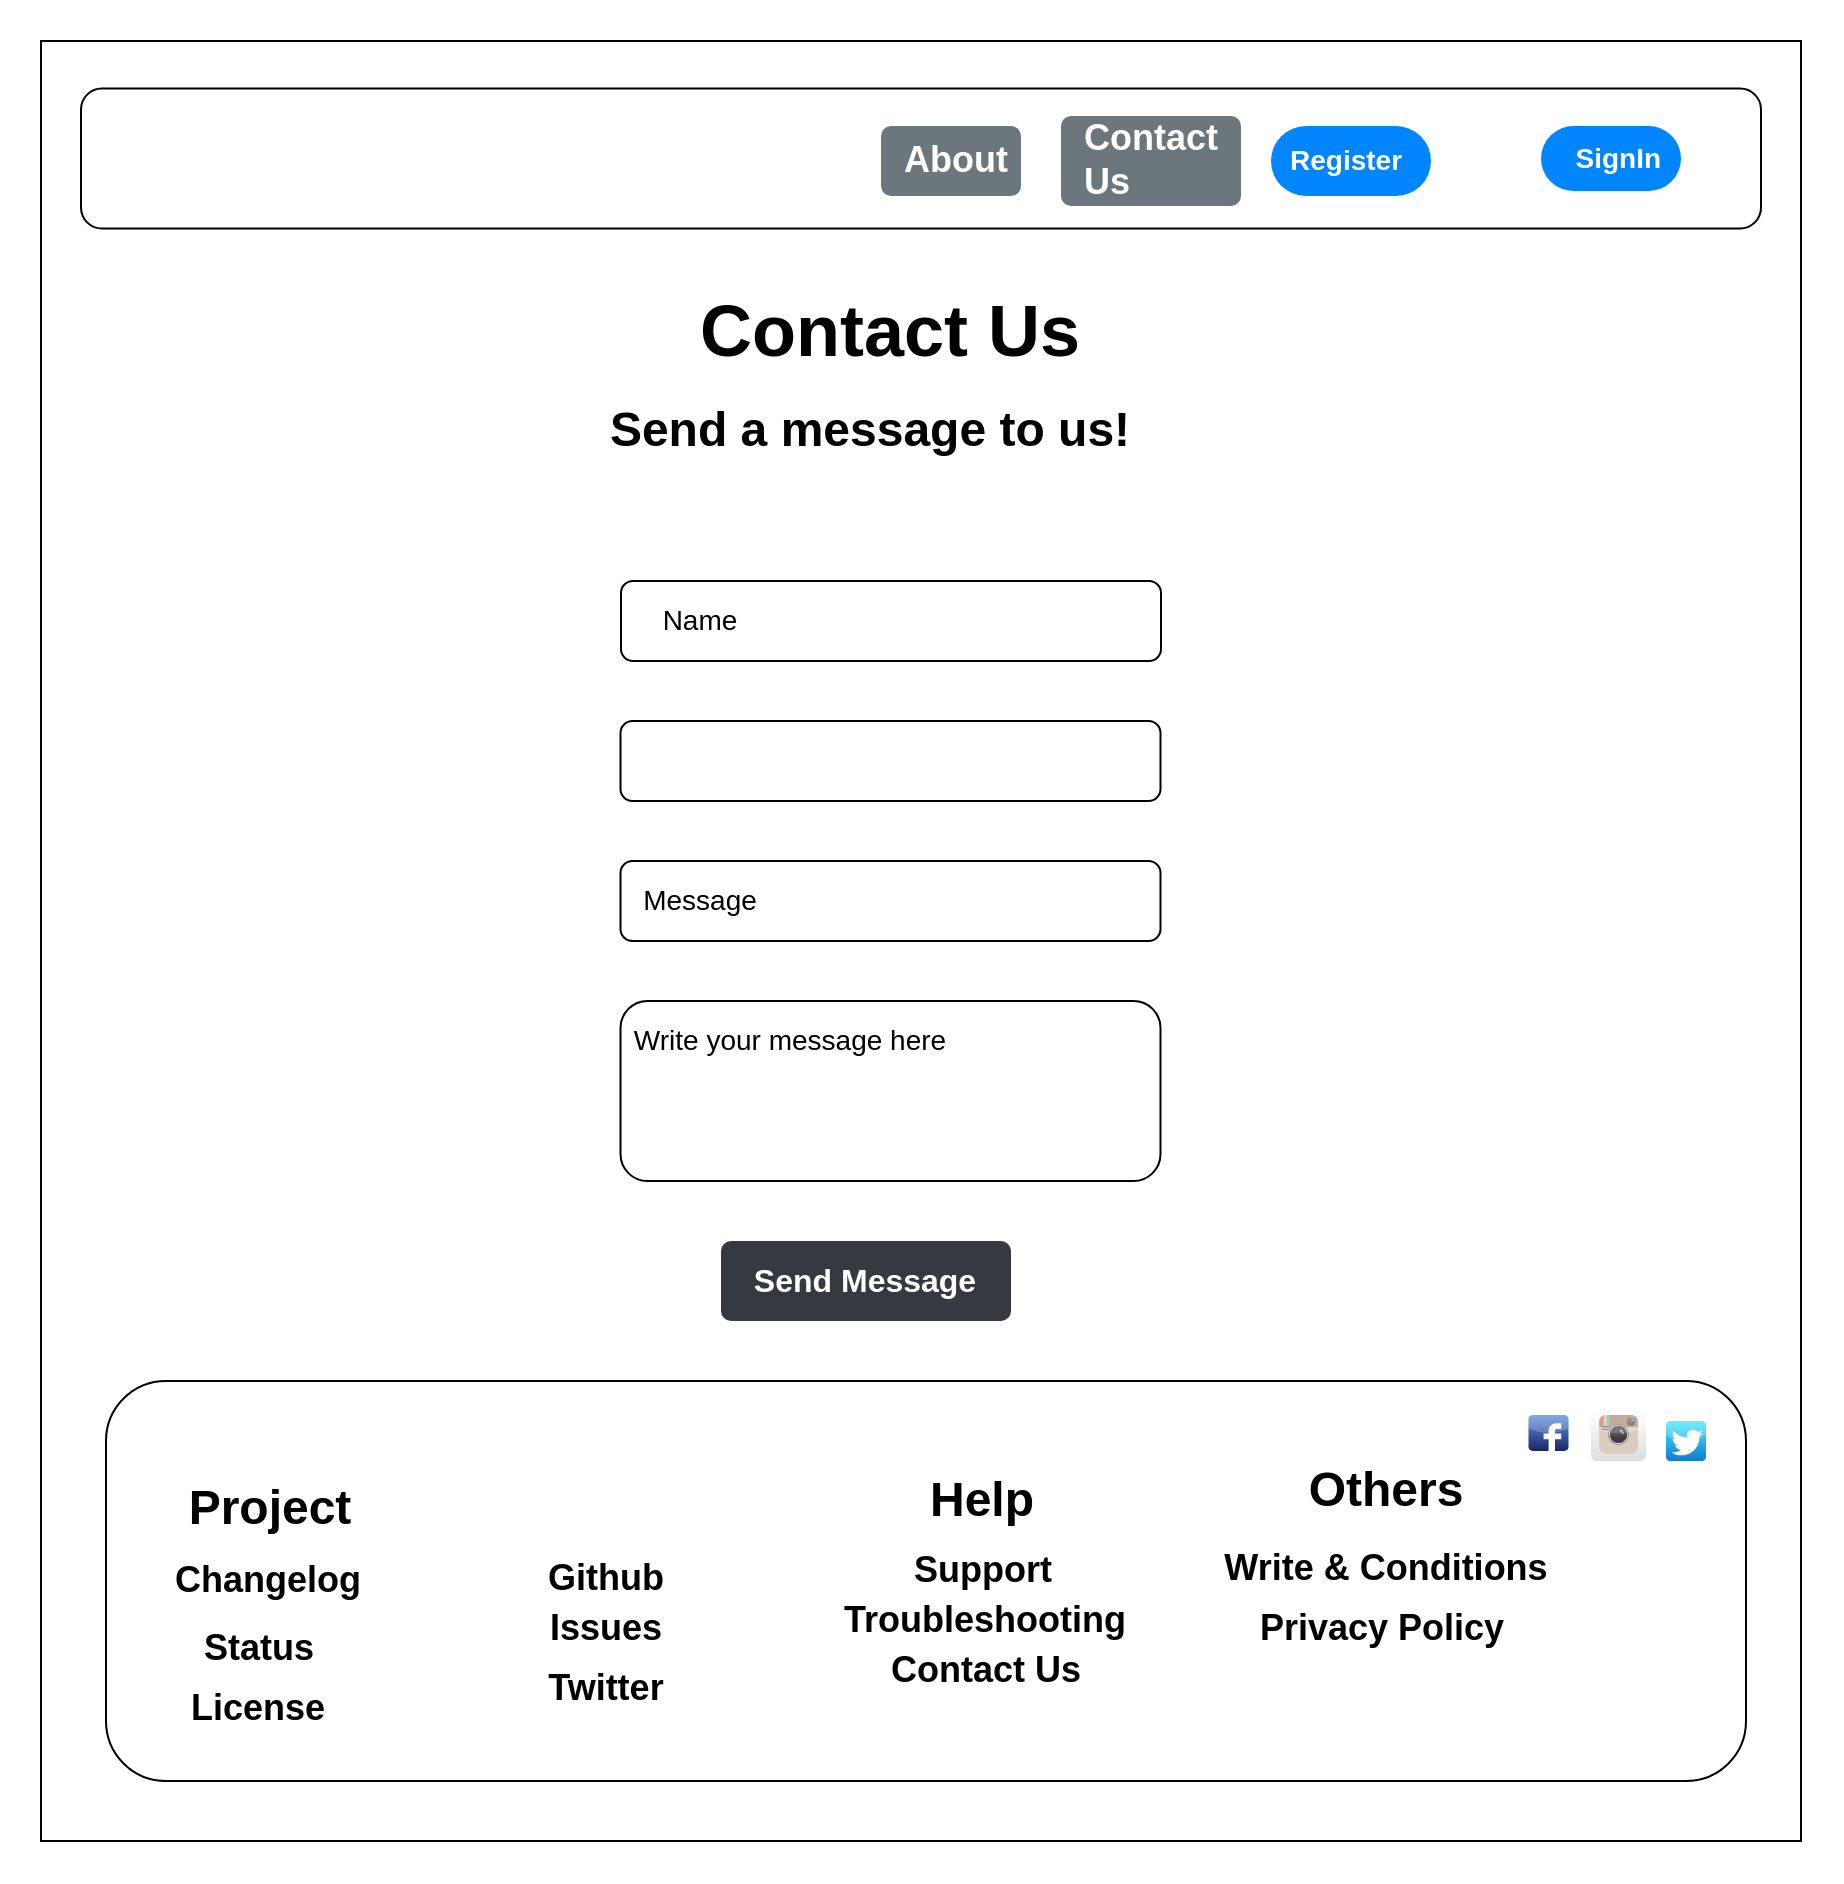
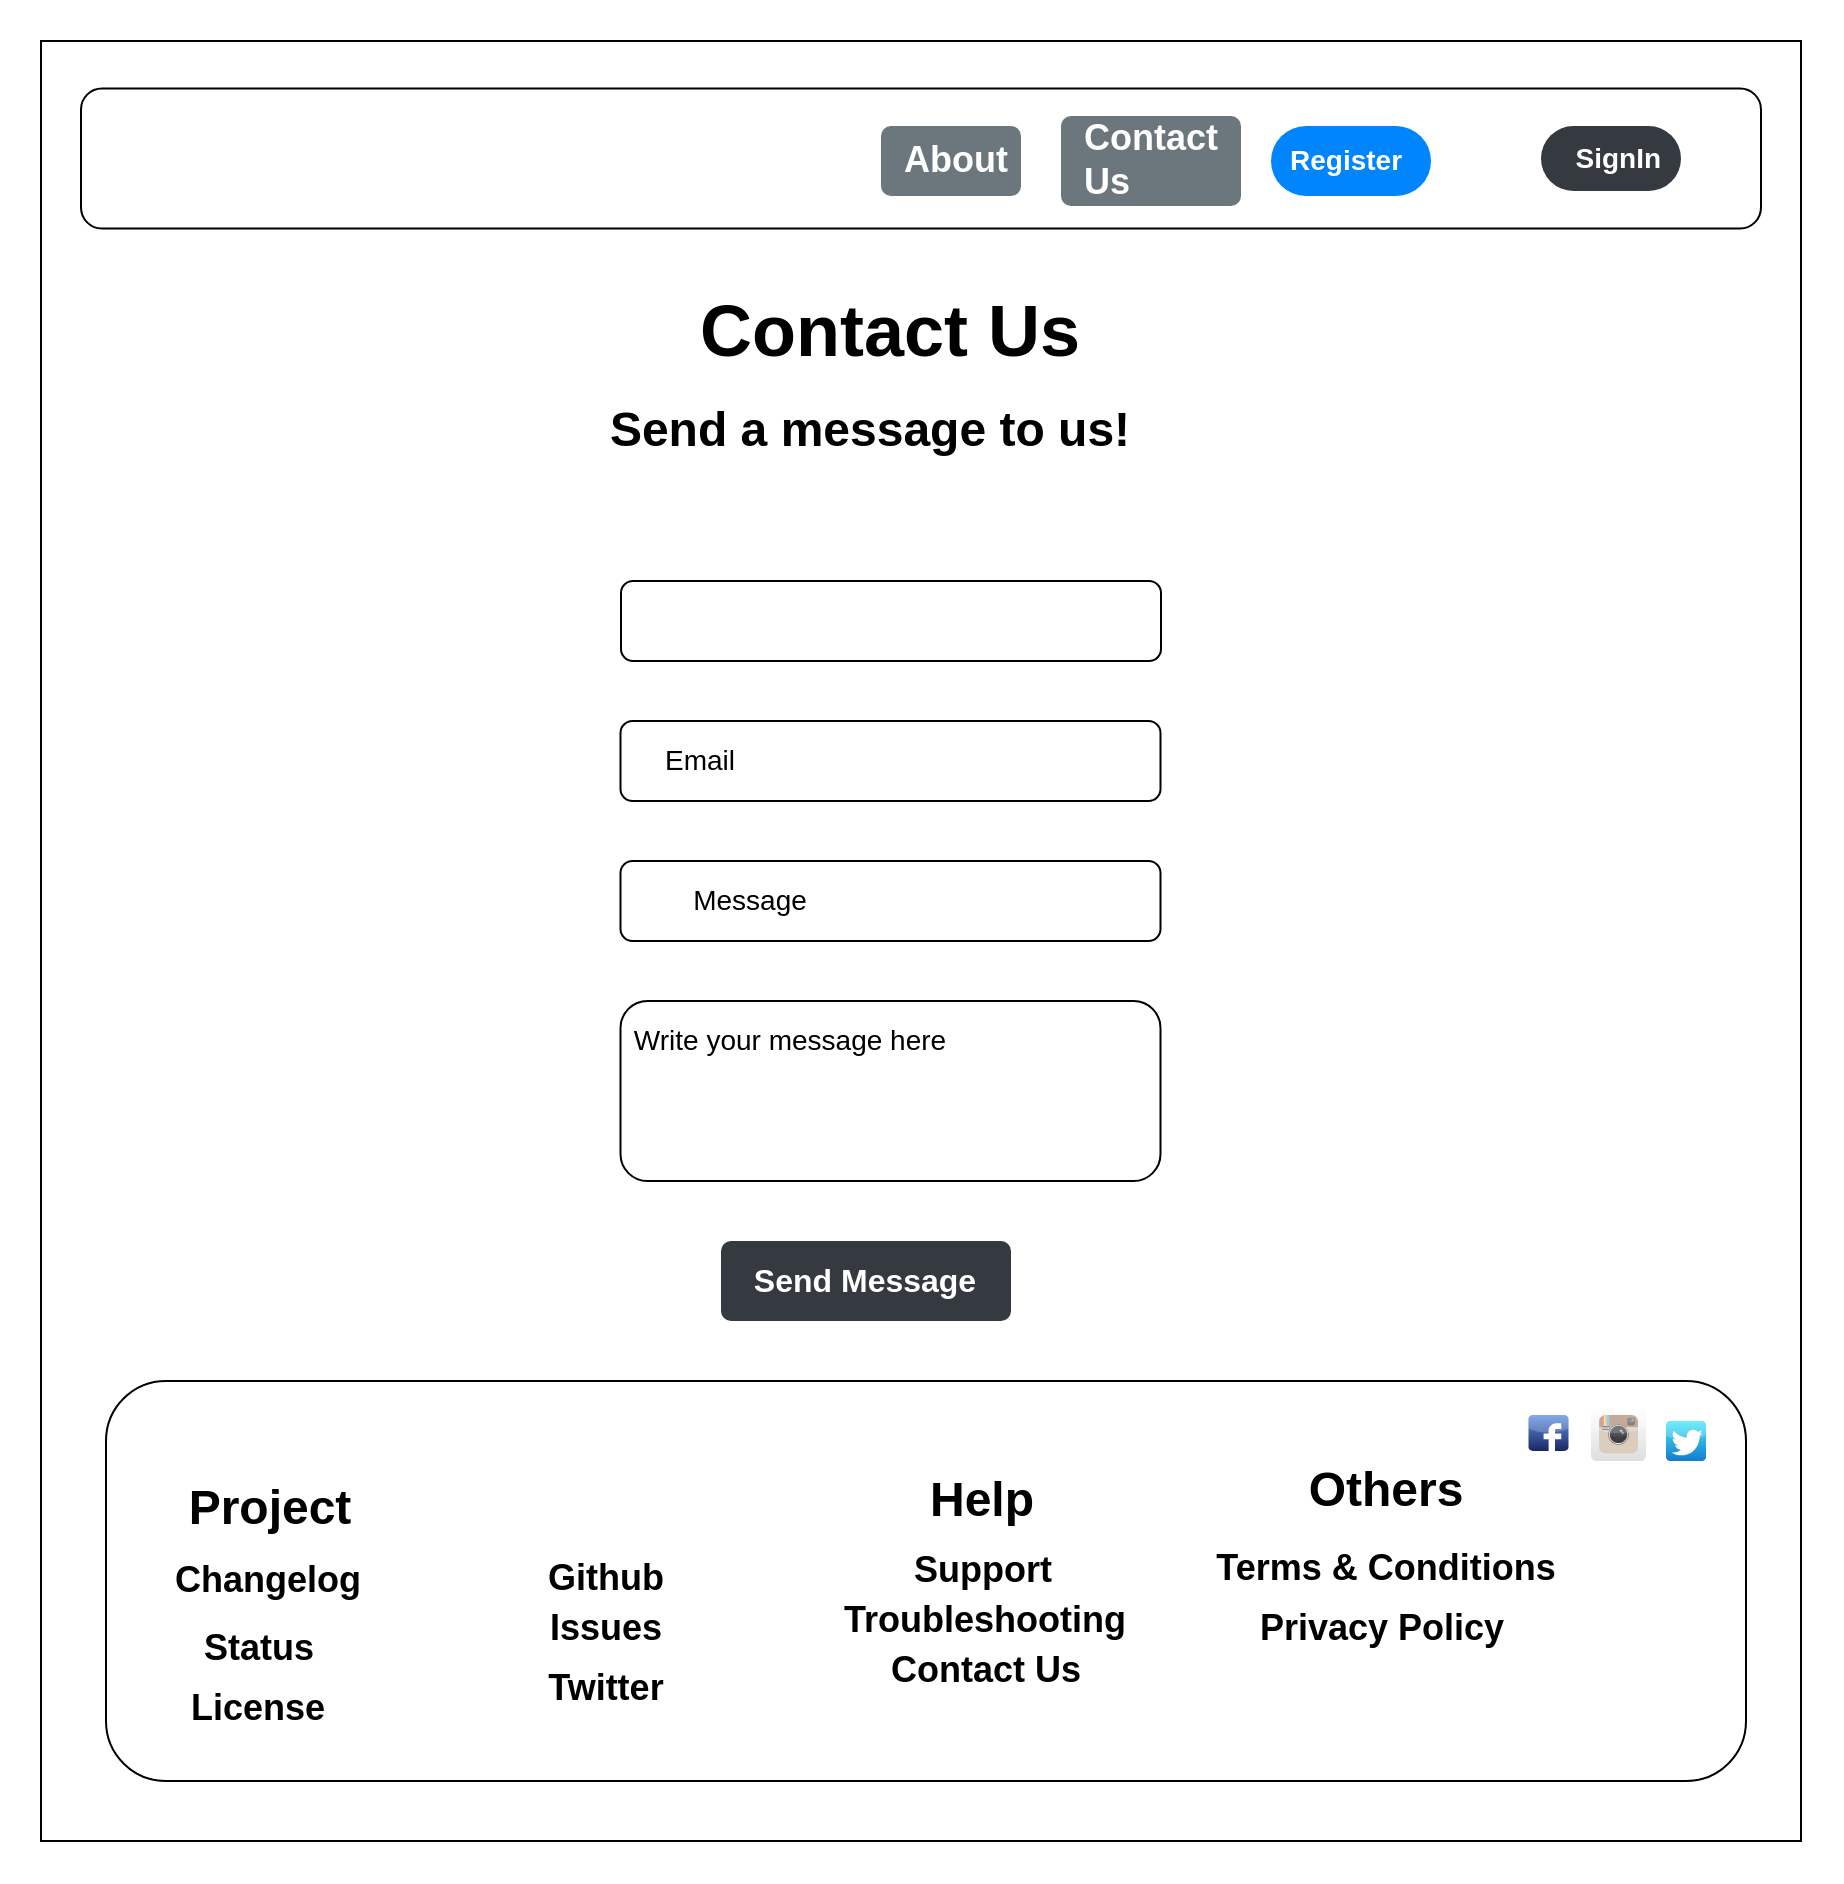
- <mxCell id="7" value="&amp;nbsp; SignIn" style="rounded=1;whiteSpace=wrap;html=1;arcSize=50;strokeColor=none;strokeWidth=1;fillColor=#0085FC;fontColor=#FFFFFF;whiteSpace=wrap;align=left;verticalAlign=middle;spacingLeft=0;fontStyle=1;fontSize=14;spacing=10;" vertex="1" parent="1"><mxGeometry x="770" y="62.5" width="70" height="32.5" as="geometry" /></mxCell>
+ <mxCell id="7" value="&amp;nbsp; SignIn" style="rounded=1;whiteSpace=wrap;html=1;arcSize=50;strokeColor=none;strokeWidth=1;fillColor=#343a40;fontColor=#FFFFFF;whiteSpace=wrap;align=left;verticalAlign=middle;spacingLeft=0;fontStyle=1;fontSize=14;spacing=10;" vertex="1" parent="1"><mxGeometry x="770" y="62.5" width="70" height="32.5" as="geometry" /></mxCell>
- <mxCell id="31" value="&lt;font style=&quot;font-size: 14px;&quot;&gt;Name&lt;/font&gt;" style="text;html=1;align=center;verticalAlign=middle;whiteSpace=wrap;rounded=0;" vertex="1" parent="1"><mxGeometry x="320" y="295" width="60" height="30" as="geometry" /></mxCell>
+ <mxCell id="33" value="&lt;span style=&quot;font-size: 14px;&quot;&gt;Email&lt;/span&gt;" style="text;html=1;align=center;verticalAlign=middle;whiteSpace=wrap;rounded=0;" vertex="1" parent="1"><mxGeometry x="320" y="365" width="60" height="30" as="geometry" /></mxCell>
- <mxCell id="35" value="&lt;span style=&quot;font-size: 14px;&quot;&gt;Message&lt;/span&gt;" style="text;html=1;align=center;verticalAlign=middle;whiteSpace=wrap;rounded=0;" vertex="1" parent="1"><mxGeometry x="320" y="435" width="60" height="30" as="geometry" /></mxCell>
+ <mxCell id="35" value="&lt;span style=&quot;font-size: 14px;&quot;&gt;Message&lt;/span&gt;" style="text;html=1;align=center;verticalAlign=middle;whiteSpace=wrap;rounded=0;" vertex="1" parent="1"><mxGeometry x="345" y="435" width="60" height="30" as="geometry" /></mxCell>
- <mxCell id="23" value="&lt;span style=&quot;font-size: 18px;&quot;&gt;&lt;b&gt;Write &amp;amp; Conditions&lt;/b&gt;&lt;/span&gt;" style="text;html=1;align=center;verticalAlign=middle;whiteSpace=wrap;rounded=0;" vertex="1" parent="1"><mxGeometry x="582.5" y="763.5" width="220" height="40" as="geometry" /></mxCell>
+ <mxCell id="23" value="&lt;span style=&quot;font-size: 18px;&quot;&gt;&lt;b&gt;Terms &amp;amp; Conditions&lt;/b&gt;&lt;/span&gt;" style="text;html=1;align=center;verticalAlign=middle;whiteSpace=wrap;rounded=0;" vertex="1" parent="1"><mxGeometry x="582.5" y="763.5" width="220" height="40" as="geometry" /></mxCell>
